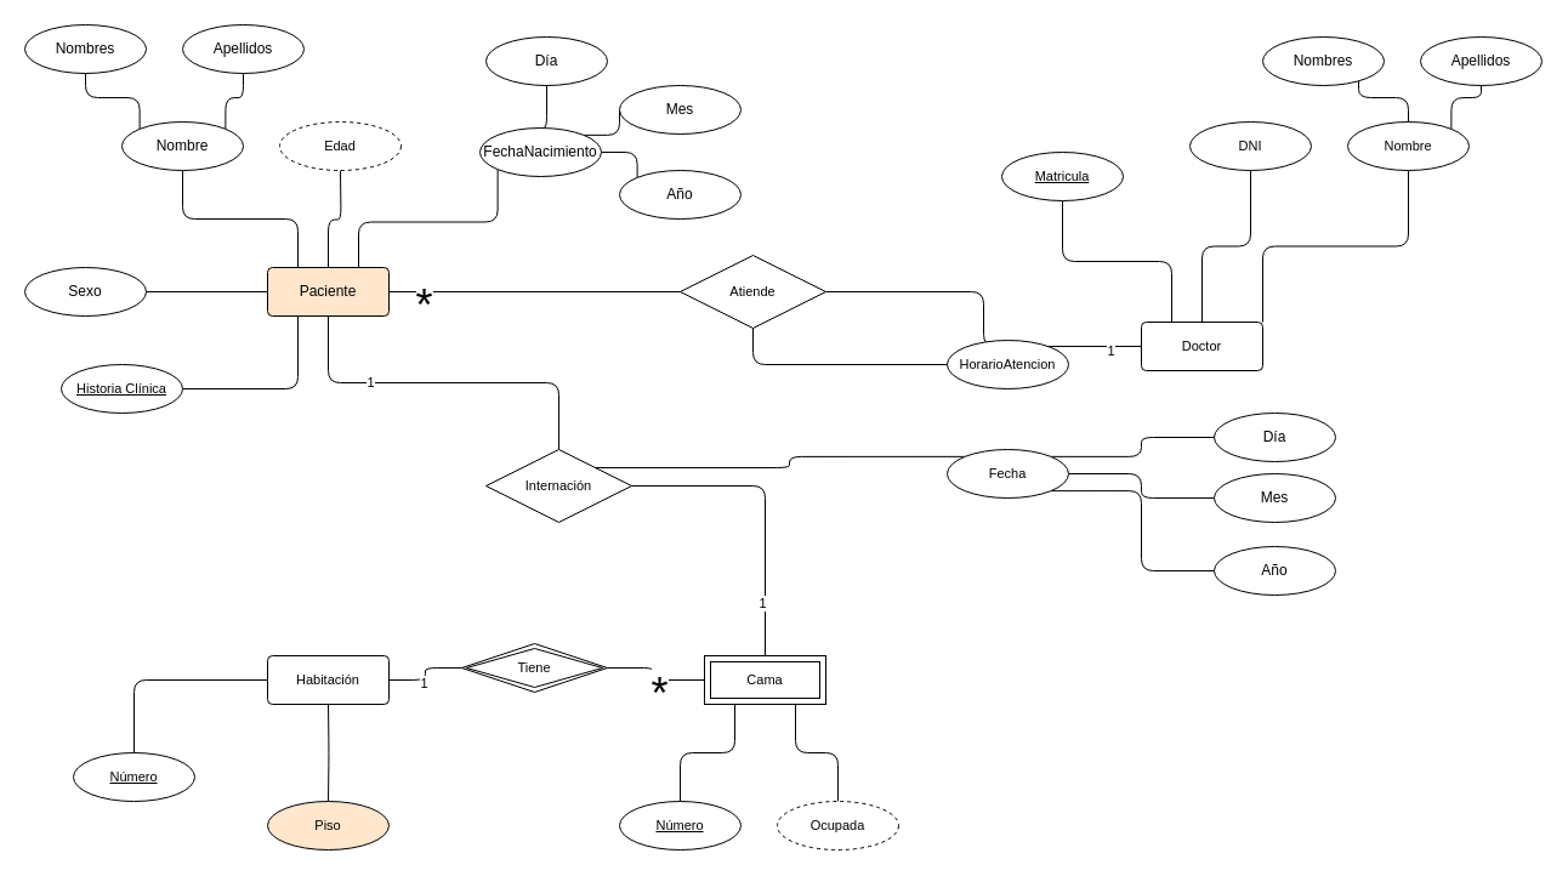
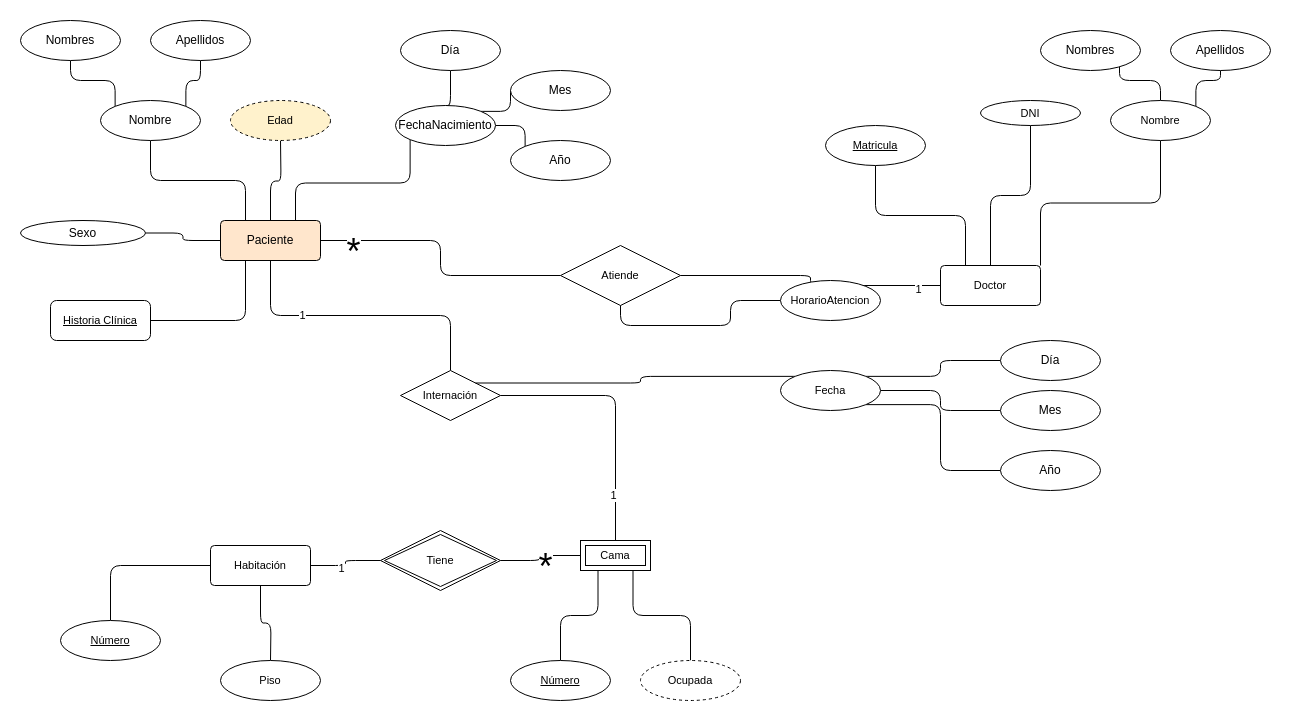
- <mxCell id="20" value="&lt;div&gt;Edad&lt;/div&gt;" style="ellipse;whiteSpace=wrap;html=1;align=center;dashed=1;fontFamily=Helvetica;fontSize=11;fontColor=default;" vertex="1" parent="1"><mxGeometry x="230" y="100" width="100" height="40" as="geometry" /></mxCell>
+ <mxCell id="20" value="&lt;div&gt;Edad&lt;/div&gt;" style="ellipse;whiteSpace=wrap;html=1;align=center;dashed=1;fontFamily=Helvetica;fontSize=11;fontColor=default;fillColor=#fff2cc;" vertex="1" parent="1"><mxGeometry x="230" y="100" width="100" height="40" as="geometry" /></mxCell>
- <mxCell id="30" value="DNI" style="ellipse;whiteSpace=wrap;html=1;align=center;fontFamily=Helvetica;fontSize=11;fontColor=default;" vertex="1" parent="1"><mxGeometry x="980" y="100" width="100" height="40" as="geometry" /></mxCell>
+ <mxCell id="30" value="DNI" style="ellipse;whiteSpace=wrap;html=1;align=center;fontFamily=Helvetica;fontSize=11;fontColor=default;" vertex="1" parent="1"><mxGeometry x="980" y="100" width="100" height="25" as="geometry" /></mxCell>
- <mxCell id="19" value="Sexo" style="ellipse;whiteSpace=wrap;html=1;align=center;" vertex="1" parent="1"><mxGeometry y="220" width="100" height="40" as="geometry" x="20" /></mxCell>
+ <mxCell id="19" value="Sexo" style="ellipse;whiteSpace=wrap;html=1;align=center;" vertex="1" parent="1"><mxGeometry x="20" y="220" width="125" height="25" as="geometry" /></mxCell>
- <mxCell id="54" value="Atiende" style="shape=rhombus;perimeter=rhombusPerimeter;whiteSpace=wrap;html=1;align=center;fontFamily=Helvetica;fontSize=11;fontColor=default;" vertex="1" parent="1"><mxGeometry x="560" y="210" width="120" height="60" as="geometry" /></mxCell>
+ <mxCell id="54" value="Atiende" style="shape=rhombus;perimeter=rhombusPerimeter;whiteSpace=wrap;html=1;align=center;fontFamily=Helvetica;fontSize=11;fontColor=default;" vertex="1" parent="1"><mxGeometry x="560" y="245" width="120" height="60" as="geometry" /></mxCell>
- <mxCell id="22" value="Historia Clínica" style="ellipse;whiteSpace=wrap;html=1;align=center;fontStyle=4;fontFamily=Helvetica;fontSize=11;fontColor=default;" vertex="1" parent="1"><mxGeometry x="50" y="300" width="100" height="40" as="geometry" /></mxCell>
+ <mxCell id="22" value="Historia Clínica" style="whiteSpace=wrap;html=1;align=center;fontStyle=4;fontFamily=Helvetica;fontSize=11;fontColor=default;rounded=1;" vertex="1" parent="1"><mxGeometry x="50" y="300" width="100" height="40" as="geometry" /></mxCell>
- <mxCell id="58" value="Internación" style="shape=rhombus;perimeter=rhombusPerimeter;whiteSpace=wrap;html=1;align=center;fontFamily=Helvetica;fontSize=11;fontColor=default;" vertex="1" parent="1"><mxGeometry x="400" y="370" width="120" height="60" as="geometry" /></mxCell>
+ <mxCell id="58" value="Internación" style="shape=rhombus;perimeter=rhombusPerimeter;whiteSpace=wrap;html=1;align=center;fontFamily=Helvetica;fontSize=11;fontColor=default;" vertex="1" parent="1"><mxGeometry x="400" y="370" width="100" height="50" as="geometry" /></mxCell>
- <mxCell id="57" value="Tiene" style="shape=rhombus;double=1;perimeter=rhombusPerimeter;whiteSpace=wrap;html=1;align=center;fontFamily=Helvetica;fontSize=11;fontColor=default;" vertex="1" parent="1"><mxGeometry x="380" y="530" width="120" height="40" as="geometry" /></mxCell>
+ <mxCell id="57" value="Tiene" style="shape=rhombus;double=1;perimeter=rhombusPerimeter;whiteSpace=wrap;html=1;align=center;fontFamily=Helvetica;fontSize=11;fontColor=default;" vertex="1" parent="1"><mxGeometry x="380" y="530" width="120" height="60" as="geometry" /></mxCell>
- <mxCell id="40" value="Habitación" style="rounded=1;arcSize=10;whiteSpace=wrap;html=1;align=center;fontFamily=Helvetica;fontSize=11;fontColor=default;" vertex="1" parent="1"><mxGeometry x="220" y="540" width="100" height="40" as="geometry" /></mxCell>
+ <mxCell id="40" value="Habitación" style="rounded=1;arcSize=10;whiteSpace=wrap;html=1;align=center;fontFamily=Helvetica;fontSize=11;fontColor=default;" vertex="1" parent="1"><mxGeometry x="210" y="545" width="100" height="40" as="geometry" /></mxCell>
- <mxCell id="47" value="Cama" style="shape=ext;margin=3;double=1;whiteSpace=wrap;html=1;align=center;fontFamily=Helvetica;fontSize=11;fontColor=default;" vertex="1" parent="1"><mxGeometry x="580" y="540" width="100" height="40" as="geometry" /></mxCell>
+ <mxCell id="47" value="Cama" style="shape=ext;margin=3;double=1;whiteSpace=wrap;html=1;align=center;fontFamily=Helvetica;fontSize=11;fontColor=default;" vertex="1" parent="1"><mxGeometry x="580" y="540" width="70" height="30" as="geometry" /></mxCell>
- <mxCell id="51" value="Piso" style="ellipse;whiteSpace=wrap;html=1;align=center;fontFamily=Helvetica;fontSize=11;fontColor=default;fillColor=#ffe6cc;" vertex="1" parent="1"><mxGeometry x="220" y="660" width="100" height="40" as="geometry" /></mxCell>
+ <mxCell id="51" value="Piso" style="ellipse;whiteSpace=wrap;html=1;align=center;fontFamily=Helvetica;fontSize=11;fontColor=default;" vertex="1" parent="1"><mxGeometry x="220" y="660" width="100" height="40" as="geometry" /></mxCell>
